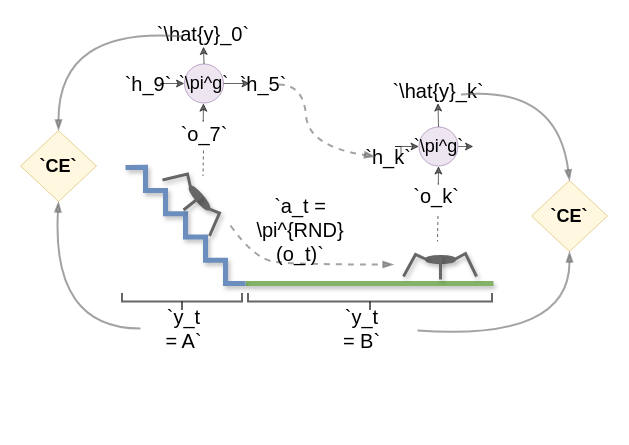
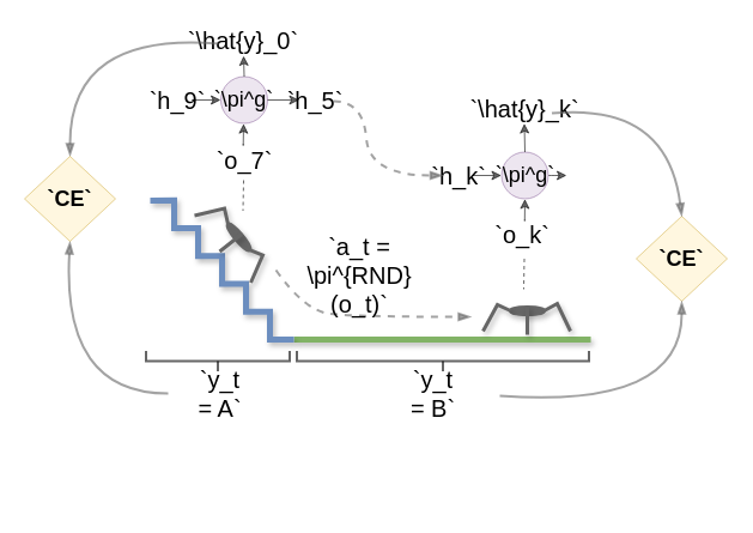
- <mxCell id="35" value="&lt;font style=&quot;font-size: 20px&quot;&gt;`h_k`&lt;/font&gt;" style="text;html=1;strokeColor=none;fillColor=none;align=center;verticalAlign=middle;whiteSpace=wrap;rounded=0;shadow=0;glass=1;opacity=60;strokeWidth=5;" parent="1" vertex="1"><mxGeometry x="374.5" y="143" width="26" height="26" as="geometry" /></mxCell>
+ <mxCell id="35" value="&lt;font style=&quot;font-size: 20px&quot;&gt;`h_k`&lt;/font&gt;" style="text;html=1;strokeColor=none;fillColor=none;align=center;verticalAlign=middle;whiteSpace=wrap;rounded=0;shadow=0;glass=1;opacity=60;strokeWidth=5;" parent="1" vertex="1"><mxGeometry x="369.5" y="133" width="26" height="26" as="geometry" /></mxCell>
